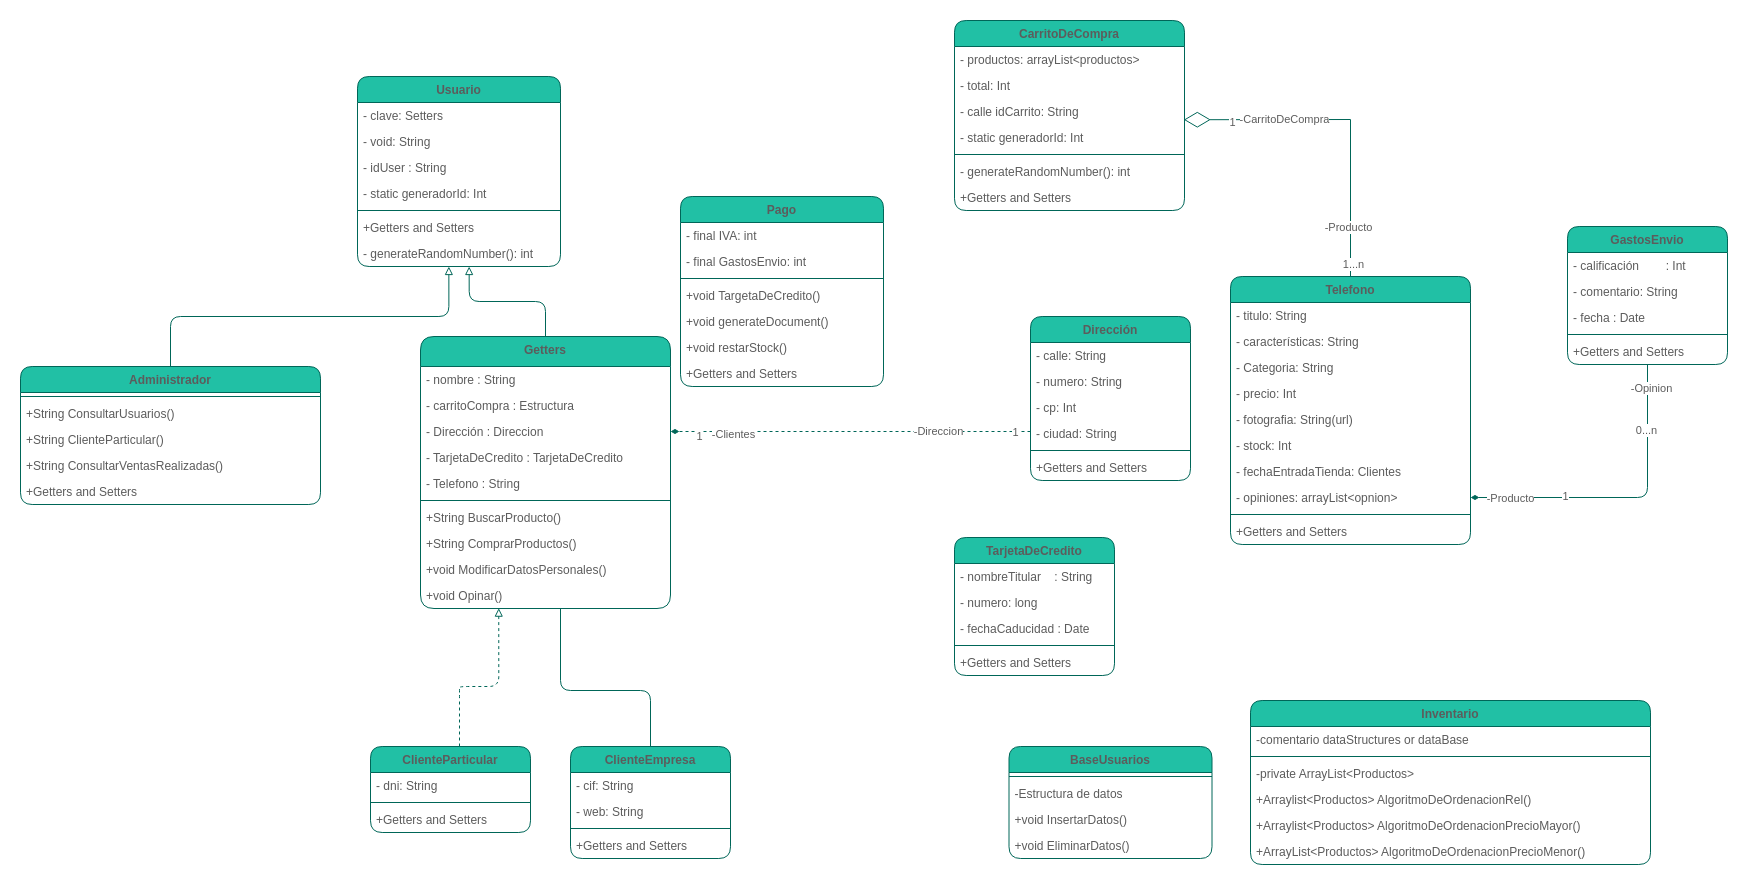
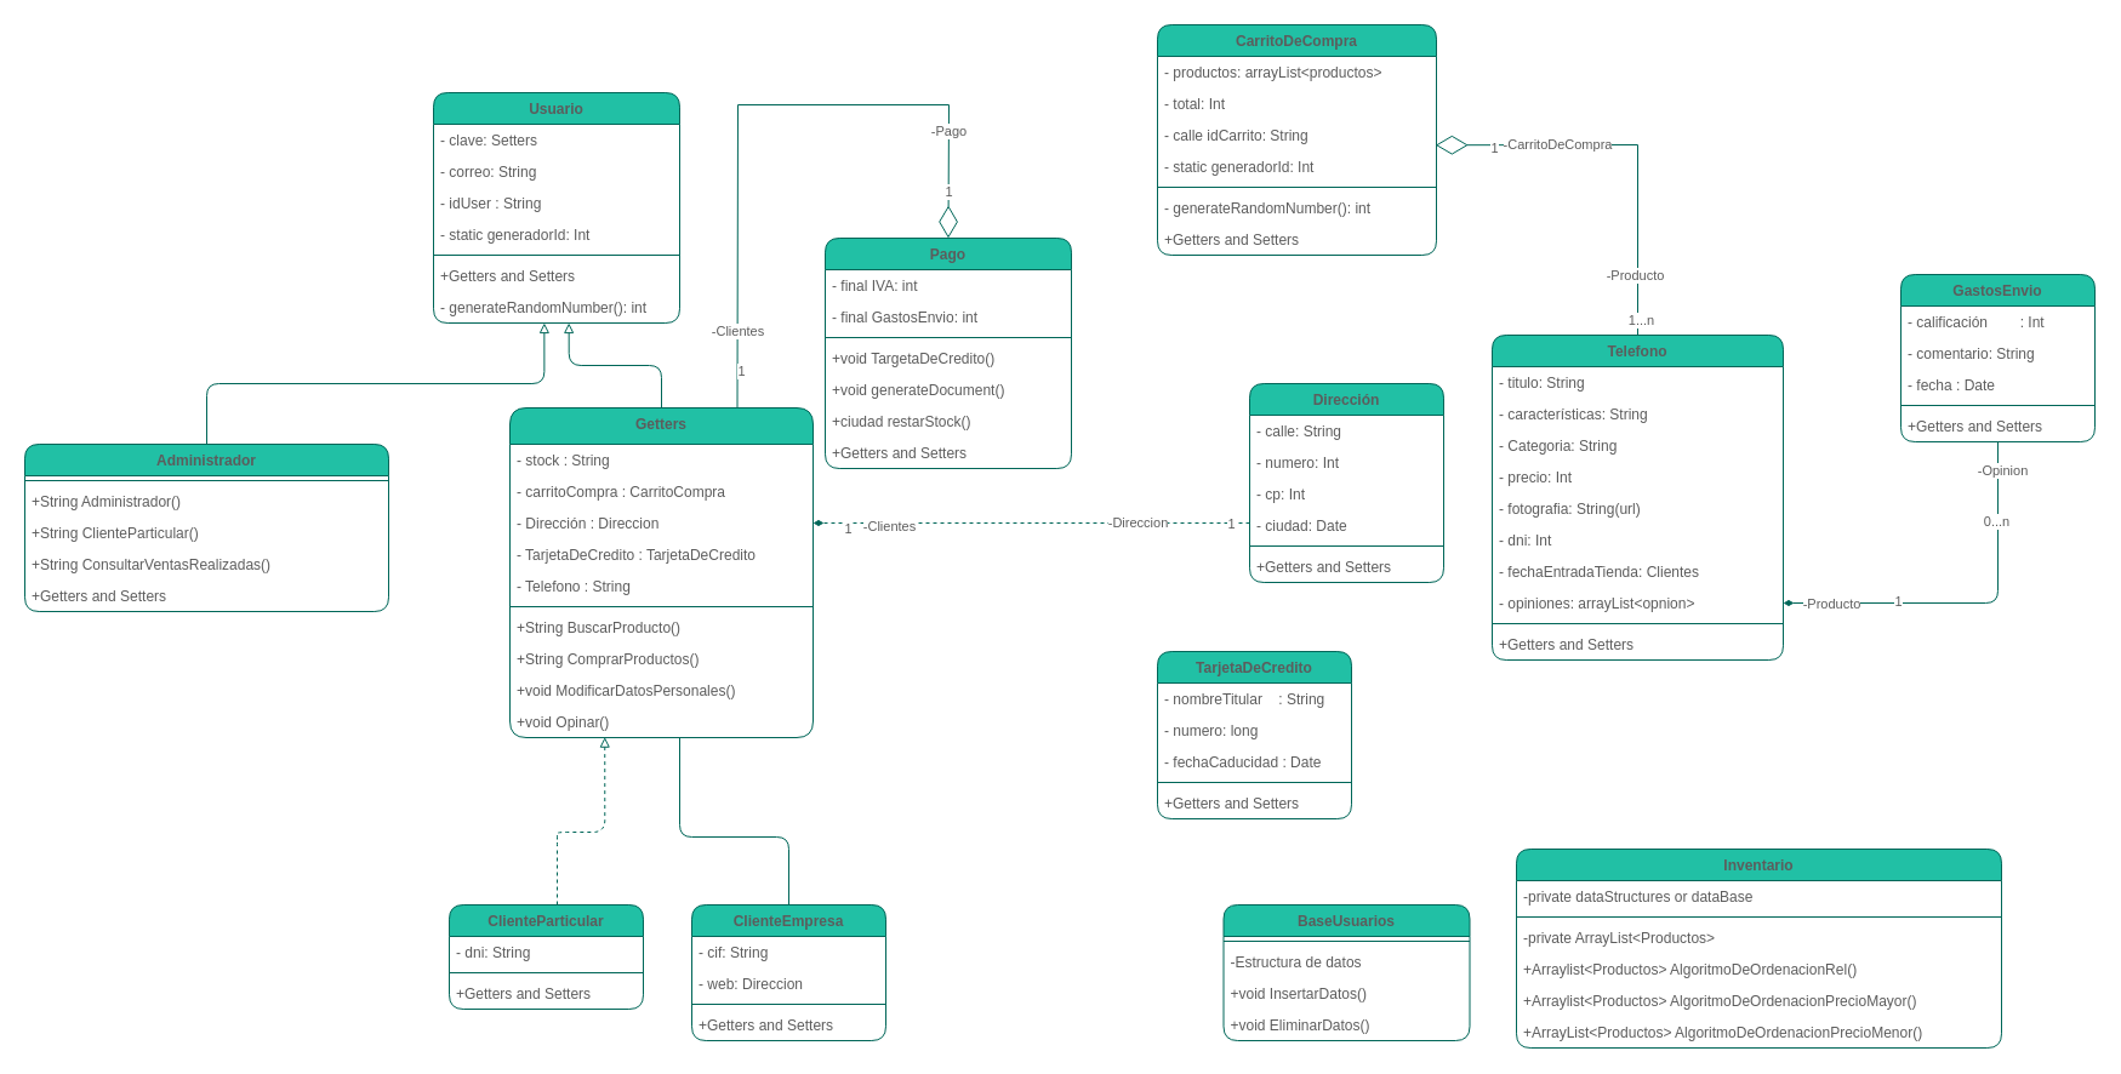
+ <mxCell id="108" value="" style="endArrow=diamondThin;endFill=0;endSize=24;html=1;rounded=0;exitX=0.75;exitY=0;exitDx=0;exitDy=0;entryX=0.5;entryY=0;entryDx=0;entryDy=0;strokeColor=#006658;fontColor=#5C5C5C;" edge="1" parent="1" source="18" target="100"><mxGeometry width="160" relative="1" as="geometry"><mxPoint x="910" y="246" as="sourcePoint" /><mxPoint x="1070" y="246" as="targetPoint" /><Array as="points"><mxPoint x="608" y="86" /><mxPoint x="782" y="86" /></Array></mxGeometry></mxCell>
+ <mxCell id="109" value="1" style="edgeLabel;html=1;align=center;verticalAlign=middle;resizable=0;points=[];fontColor=#5C5C5C;" vertex="1" connectable="0" parent="108"><mxGeometry x="-0.884" y="-3" relative="1" as="geometry"><mxPoint as="offset" /></mxGeometry></mxCell>
+ <mxCell id="110" value="-Clientes" style="edgeLabel;html=1;align=center;verticalAlign=middle;resizable=0;points=[];fontColor=#5C5C5C;" vertex="1" connectable="0" parent="108"><mxGeometry x="-0.762" relative="1" as="geometry"><mxPoint as="offset" /></mxGeometry></mxCell>
+ <mxCell id="111" value="1" style="edgeLabel;html=1;align=center;verticalAlign=middle;resizable=0;points=[];fontColor=#5C5C5C;" vertex="1" connectable="0" parent="108"><mxGeometry x="0.857" relative="1" as="geometry"><mxPoint as="offset" /></mxGeometry></mxCell>
+ <mxCell id="112" value="-Pago" style="edgeLabel;html=1;align=center;verticalAlign=middle;resizable=0;points=[];fontColor=#5C5C5C;" vertex="1" connectable="0" parent="108"><mxGeometry x="0.672" relative="1" as="geometry"><mxPoint as="offset" /></mxGeometry></mxCell>
- <mxCell id="4" value="- void: String   " style="text;strokeColor=none;fillColor=none;align=left;verticalAlign=top;spacingLeft=4;spacingRight=4;overflow=hidden;rotatable=0;points=[[0,0.5],[1,0.5]];portConstraint=eastwest;rounded=1;fontColor=#5C5C5C;" vertex="1" parent="2"><mxGeometry y="52" width="203" height="26" as="geometry" /></mxCell>
+ <mxCell id="4" value="- correo: String   " style="text;strokeColor=none;fillColor=none;align=left;verticalAlign=top;spacingLeft=4;spacingRight=4;overflow=hidden;rotatable=0;points=[[0,0.5],[1,0.5]];portConstraint=eastwest;rounded=1;fontColor=#5C5C5C;" vertex="1" parent="2"><mxGeometry y="52" width="203" height="26" as="geometry" /></mxCell>
- <mxCell id="106" value="+void restarStock()" style="text;strokeColor=none;fillColor=none;align=left;verticalAlign=top;spacingLeft=4;spacingRight=4;overflow=hidden;rotatable=0;points=[[0,0.5],[1,0.5]];portConstraint=eastwest;fontFamily=Helvetica;fontColor=#5C5C5C;" vertex="1" parent="100"><mxGeometry y="138" width="203" height="26" as="geometry" /></mxCell>
+ <mxCell id="106" value="+ciudad restarStock()" style="text;strokeColor=none;fillColor=none;align=left;verticalAlign=top;spacingLeft=4;spacingRight=4;overflow=hidden;rotatable=0;points=[[0,0.5],[1,0.5]];portConstraint=eastwest;fontFamily=Helvetica;fontColor=#5C5C5C;" vertex="1" parent="100"><mxGeometry y="138" width="203" height="26" as="geometry" /></mxCell>
- <mxCell id="19" value="- nombre : String " style="text;strokeColor=none;fillColor=none;align=left;verticalAlign=top;spacingLeft=4;spacingRight=4;overflow=hidden;rotatable=0;points=[[0,0.5],[1,0.5]];portConstraint=eastwest;rounded=1;fontColor=#5C5C5C;" vertex="1" parent="18"><mxGeometry y="30" width="250" height="26" as="geometry" /></mxCell>
+ <mxCell id="19" value="- stock : String " style="text;strokeColor=none;fillColor=none;align=left;verticalAlign=top;spacingLeft=4;spacingRight=4;overflow=hidden;rotatable=0;points=[[0,0.5],[1,0.5]];portConstraint=eastwest;rounded=1;fontColor=#5C5C5C;" vertex="1" parent="18"><mxGeometry y="30" width="250" height="26" as="geometry" /></mxCell>
- <mxCell id="47" value="- numero: String" style="text;strokeColor=none;fillColor=none;align=left;verticalAlign=top;spacingLeft=4;spacingRight=4;overflow=hidden;rotatable=0;points=[[0,0.5],[1,0.5]];portConstraint=eastwest;rounded=1;fontColor=#5C5C5C;" vertex="1" parent="45"><mxGeometry y="52" width="160" height="26" as="geometry" /></mxCell>
+ <mxCell id="47" value="- numero: Int" style="text;strokeColor=none;fillColor=none;align=left;verticalAlign=top;spacingLeft=4;spacingRight=4;overflow=hidden;rotatable=0;points=[[0,0.5],[1,0.5]];portConstraint=eastwest;rounded=1;fontColor=#5C5C5C;" vertex="1" parent="45"><mxGeometry y="52" width="160" height="26" as="geometry" /></mxCell>
- <mxCell id="20" value="- carritoCompra : Estructura " style="text;strokeColor=none;fillColor=none;align=left;verticalAlign=top;spacingLeft=4;spacingRight=4;overflow=hidden;rotatable=0;points=[[0,0.5],[1,0.5]];portConstraint=eastwest;rounded=1;fontColor=#5C5C5C;" vertex="1" parent="18"><mxGeometry y="56" width="250" height="26" as="geometry" /></mxCell>
+ <mxCell id="20" value="- carritoCompra : CarritoCompra " style="text;strokeColor=none;fillColor=none;align=left;verticalAlign=top;spacingLeft=4;spacingRight=4;overflow=hidden;rotatable=0;points=[[0,0.5],[1,0.5]];portConstraint=eastwest;rounded=1;fontColor=#5C5C5C;" vertex="1" parent="18"><mxGeometry y="56" width="250" height="26" as="geometry" /></mxCell>
- <mxCell id="13" value="+String ConsultarUsuarios()" style="text;strokeColor=none;fillColor=none;align=left;verticalAlign=top;spacingLeft=4;spacingRight=4;overflow=hidden;rotatable=0;points=[[0,0.5],[1,0.5]];portConstraint=eastwest;fontFamily=Helvetica;fontColor=#5C5C5C;" vertex="1" parent="11"><mxGeometry y="34" width="300" height="26" as="geometry" /></mxCell>
+ <mxCell id="13" value="+String Administrador()" style="text;strokeColor=none;fillColor=none;align=left;verticalAlign=top;spacingLeft=4;spacingRight=4;overflow=hidden;rotatable=0;points=[[0,0.5],[1,0.5]];portConstraint=eastwest;fontFamily=Helvetica;fontColor=#5C5C5C;" vertex="1" parent="11"><mxGeometry y="34" width="300" height="26" as="geometry" /></mxCell>
- <mxCell id="49" value="- ciudad: String" style="text;strokeColor=none;fillColor=none;align=left;verticalAlign=top;spacingLeft=4;spacingRight=4;overflow=hidden;rotatable=0;points=[[0,0.5],[1,0.5]];portConstraint=eastwest;rounded=1;fontColor=#5C5C5C;" vertex="1" parent="45"><mxGeometry y="104" width="160" height="26" as="geometry" /></mxCell>
+ <mxCell id="49" value="- ciudad: Date" style="text;strokeColor=none;fillColor=none;align=left;verticalAlign=top;spacingLeft=4;spacingRight=4;overflow=hidden;rotatable=0;points=[[0,0.5],[1,0.5]];portConstraint=eastwest;rounded=1;fontColor=#5C5C5C;" vertex="1" parent="45"><mxGeometry y="104" width="160" height="26" as="geometry" /></mxCell>
- <mxCell id="64" value="- stock: Int   " style="text;strokeColor=none;fillColor=none;align=left;verticalAlign=top;spacingLeft=4;spacingRight=4;overflow=hidden;rotatable=0;points=[[0,0.5],[1,0.5]];portConstraint=eastwest;rounded=1;fontColor=#5C5C5C;" vertex="1" parent="58"><mxGeometry y="156" width="240" height="26" as="geometry" /></mxCell>
+ <mxCell id="64" value="- dni: Int   " style="text;strokeColor=none;fillColor=none;align=left;verticalAlign=top;spacingLeft=4;spacingRight=4;overflow=hidden;rotatable=0;points=[[0,0.5],[1,0.5]];portConstraint=eastwest;rounded=1;fontColor=#5C5C5C;" vertex="1" parent="58"><mxGeometry y="156" width="240" height="26" as="geometry" /></mxCell>
- <mxCell id="89" value="-comentario dataStructures or dataBase" style="text;strokeColor=none;fillColor=none;align=left;verticalAlign=top;spacingLeft=4;spacingRight=4;overflow=hidden;rotatable=0;points=[[0,0.5],[1,0.5]];portConstraint=eastwest;rounded=1;fontColor=#5C5C5C;" vertex="1" parent="88"><mxGeometry y="26" width="400" height="26" as="geometry" /></mxCell>
+ <mxCell id="89" value="-private dataStructures or dataBase" style="text;strokeColor=none;fillColor=none;align=left;verticalAlign=top;spacingLeft=4;spacingRight=4;overflow=hidden;rotatable=0;points=[[0,0.5],[1,0.5]];portConstraint=eastwest;rounded=1;fontColor=#5C5C5C;" vertex="1" parent="88"><mxGeometry y="26" width="400" height="26" as="geometry" /></mxCell>
- <mxCell id="37" value="- web: String" style="text;strokeColor=none;fillColor=none;align=left;verticalAlign=top;spacingLeft=4;spacingRight=4;overflow=hidden;rotatable=0;points=[[0,0.5],[1,0.5]];portConstraint=eastwest;rounded=1;fontColor=#5C5C5C;" vertex="1" parent="35"><mxGeometry y="52" width="160" height="26" as="geometry" /></mxCell>
+ <mxCell id="37" value="- web: Direccion" style="text;strokeColor=none;fillColor=none;align=left;verticalAlign=top;spacingLeft=4;spacingRight=4;overflow=hidden;rotatable=0;points=[[0,0.5],[1,0.5]];portConstraint=eastwest;rounded=1;fontColor=#5C5C5C;" vertex="1" parent="35"><mxGeometry y="52" width="160" height="26" as="geometry" /></mxCell>
